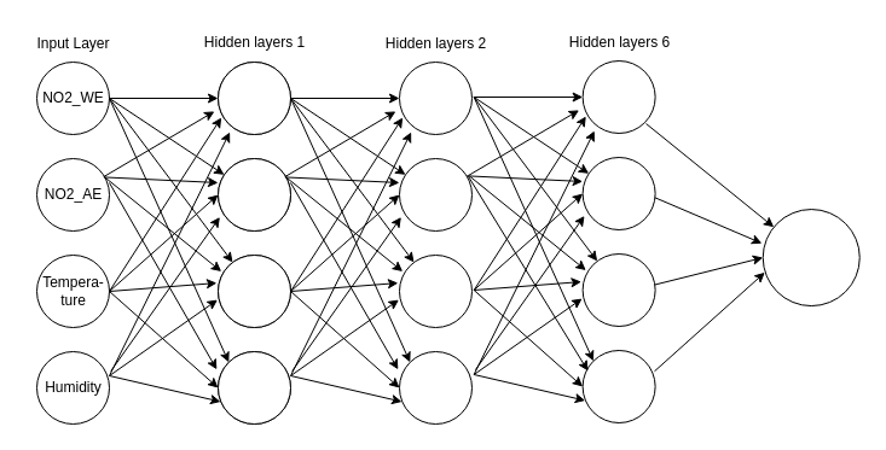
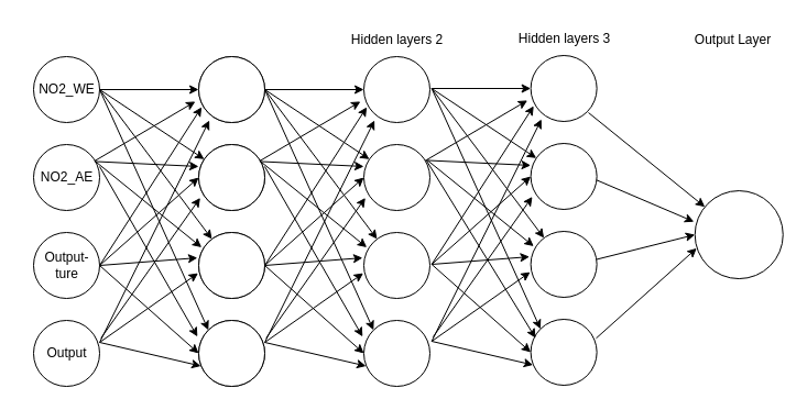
- <mxCell id="67" value="Hidden layers 1" style="text;html=1;align=center;verticalAlign=middle;resizable=0;points=[];autosize=1;strokeColor=none;fillColor=none;" vertex="1" parent="1"><mxGeometry x="155" y="20" width="110" height="30" as="geometry" /></mxCell>
- <mxCell id="91" value="Hidden layers 6" style="text;html=1;align=center;verticalAlign=middle;resizable=0;points=[];autosize=1;strokeColor=none;fillColor=none;" vertex="1" parent="1"><mxGeometry x="456.63" y="20" width="110" height="30" as="geometry" /></mxCell>
+ <mxCell id="91" value="Hidden layers 3" style="text;html=1;align=center;verticalAlign=middle;resizable=0;points=[];autosize=1;strokeColor=none;fillColor=none;" vertex="1" parent="1"><mxGeometry x="456.63" y="20" width="110" height="30" as="geometry" /></mxCell>
- <mxCell id="68" value="Input Layer" style="text;html=1;align=center;verticalAlign=middle;resizable=0;points=[];autosize=1;strokeColor=none;fillColor=none;" vertex="1" parent="1"><mxGeometry x="20" y="21" width="80" height="30" as="geometry" /></mxCell>
+ <mxCell id="69" value="Output Layer" style="text;html=1;align=center;verticalAlign=middle;resizable=0;points=[];autosize=1;strokeColor=none;fillColor=none;" vertex="1" parent="1"><mxGeometry x="620" y="21" width="90" height="30" as="geometry" /></mxCell>
- <mxCell id="15" value="Tempera-&lt;br&gt;ture" style="text;html=1;align=center;verticalAlign=middle;resizable=0;points=[];autosize=1;strokeColor=none;fillColor=none;" vertex="1" parent="13"><mxGeometry y="10" width="70" height="40" as="geometry" /></mxCell>
+ <mxCell id="15" value="Output-&lt;br&gt;ture" style="text;html=1;align=center;verticalAlign=middle;resizable=0;points=[];autosize=1;strokeColor=none;fillColor=none;" vertex="1" parent="13"><mxGeometry y="10" width="70" height="40" as="geometry" /></mxCell>
- <mxCell id="18" value="Humidity" style="text;html=1;align=center;verticalAlign=middle;resizable=0;points=[];autosize=1;strokeColor=none;fillColor=none;" vertex="1" parent="16"><mxGeometry y="15" width="70" height="30" as="geometry" /></mxCell>
+ <mxCell id="18" value="Output" style="text;html=1;align=center;verticalAlign=middle;resizable=0;points=[];autosize=1;strokeColor=none;fillColor=none;" vertex="1" parent="16"><mxGeometry y="15" width="70" height="30" as="geometry" /></mxCell>
